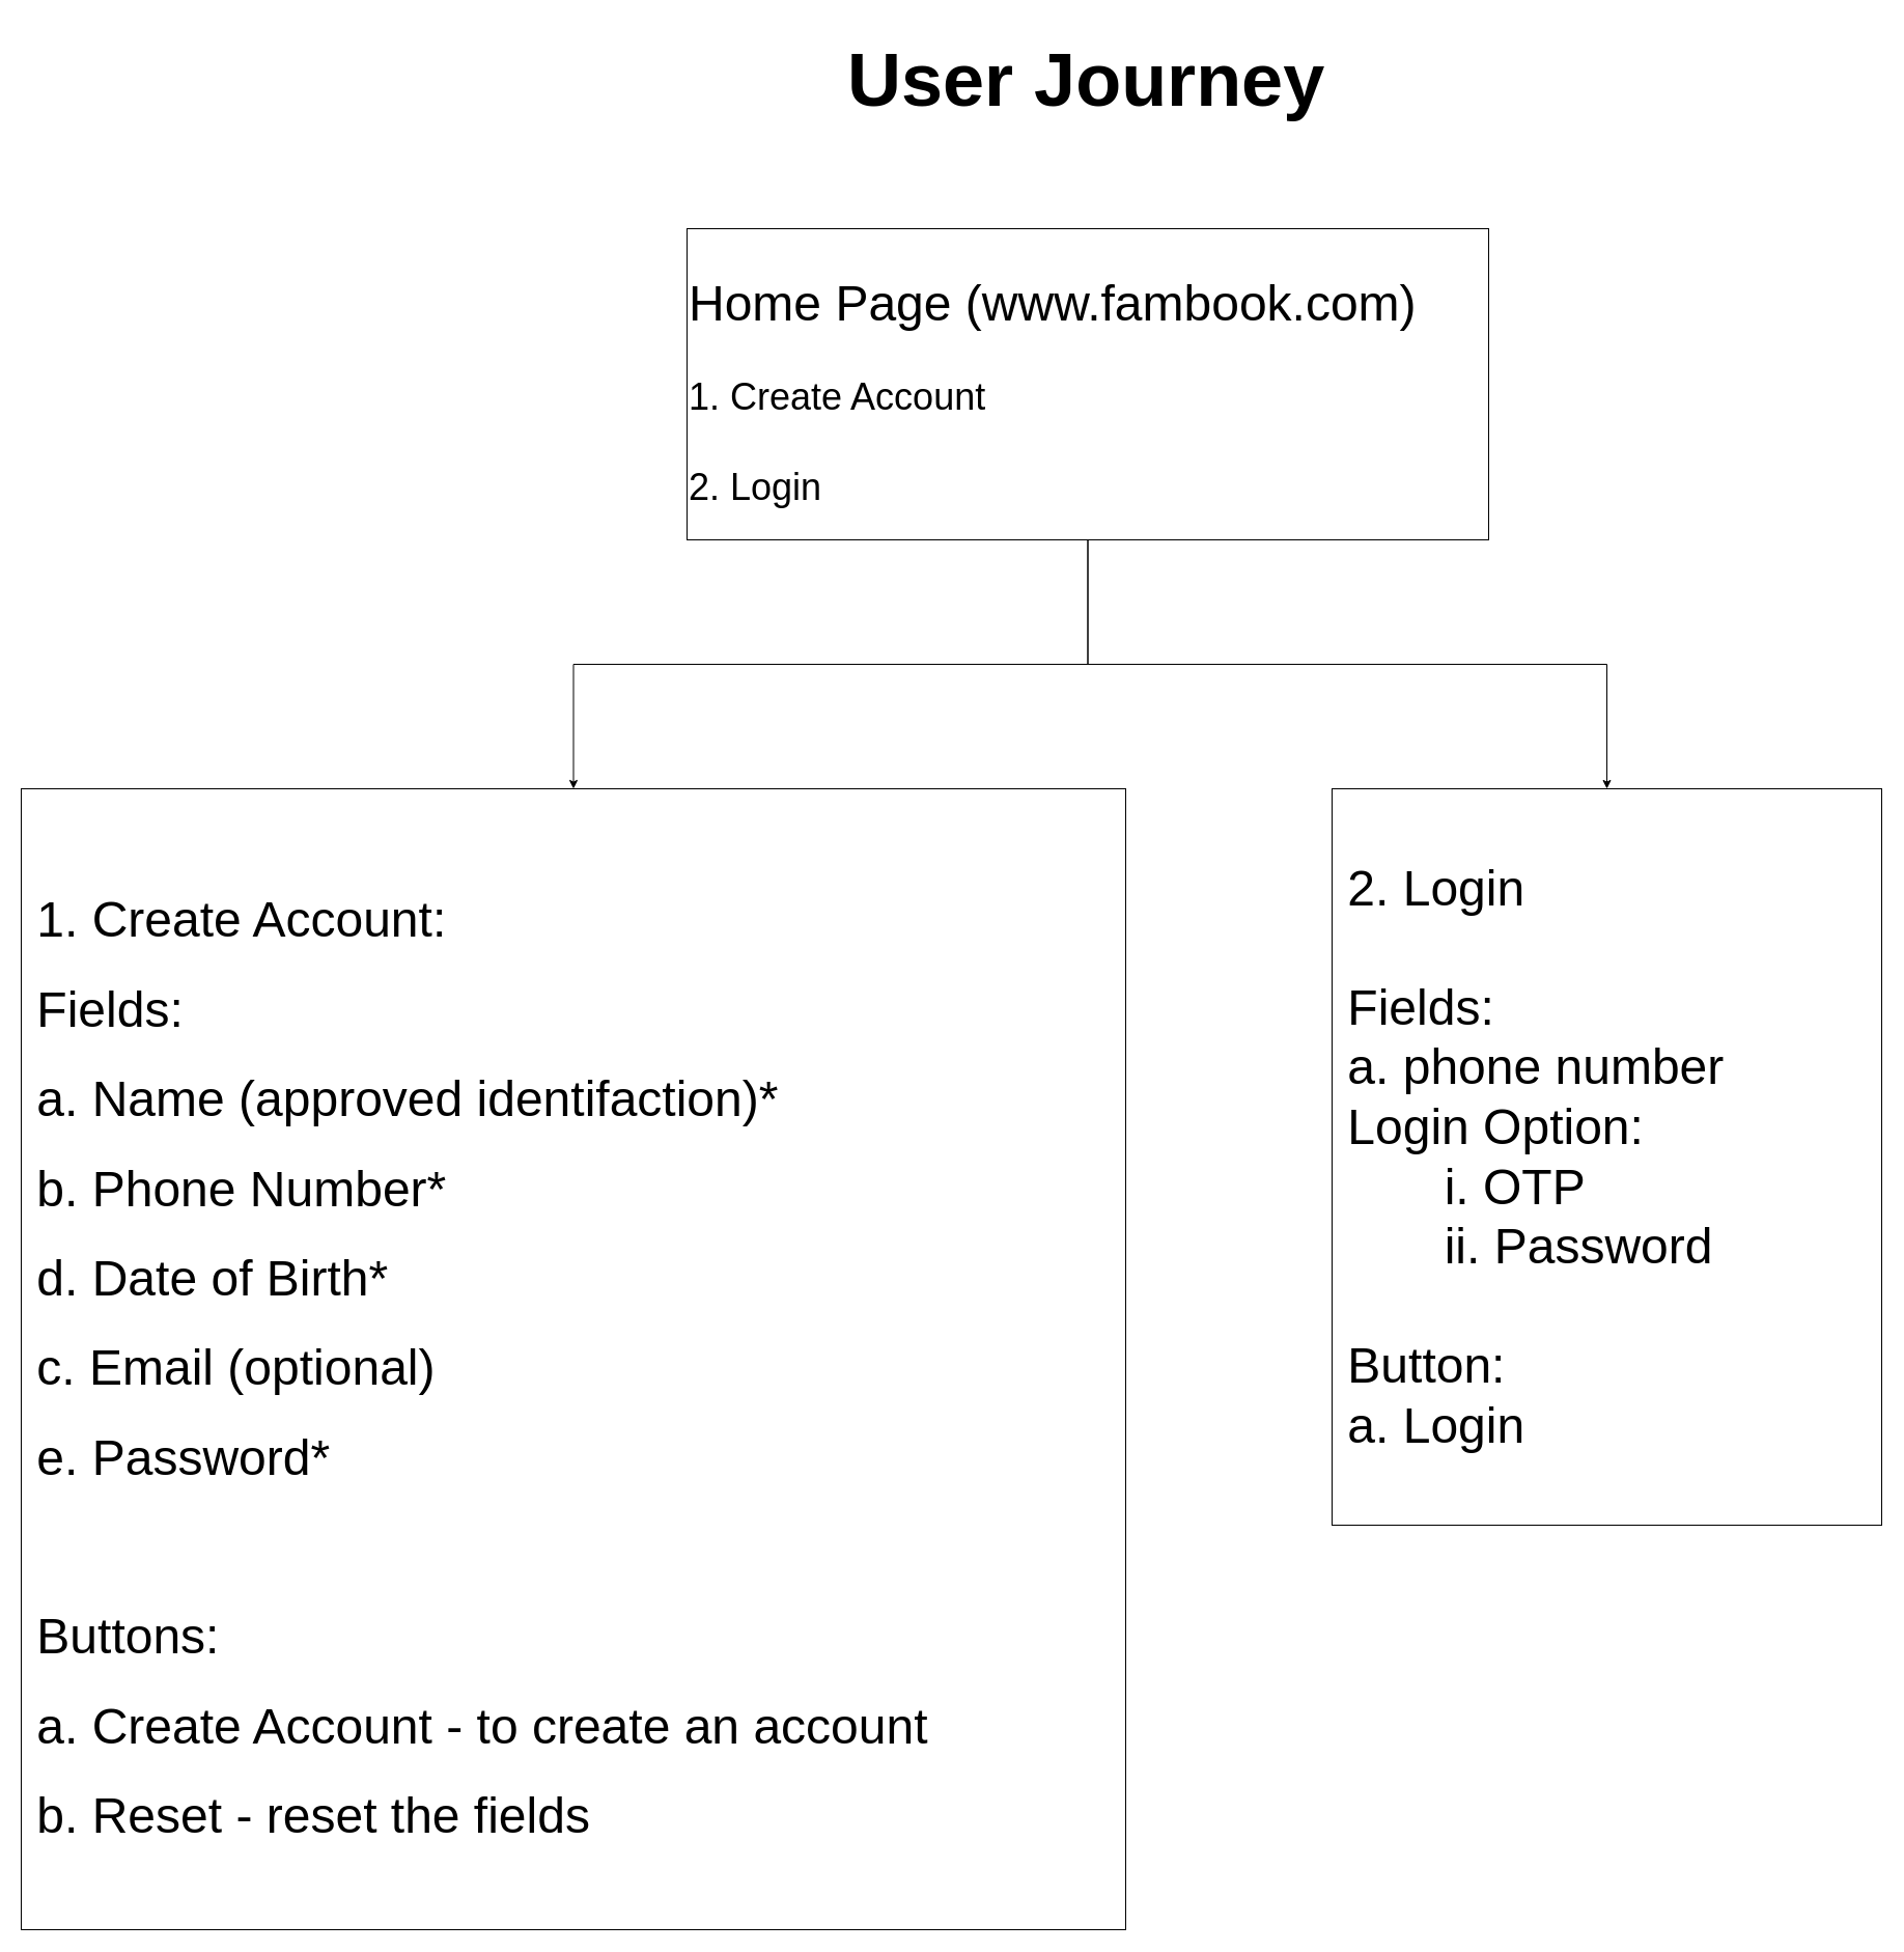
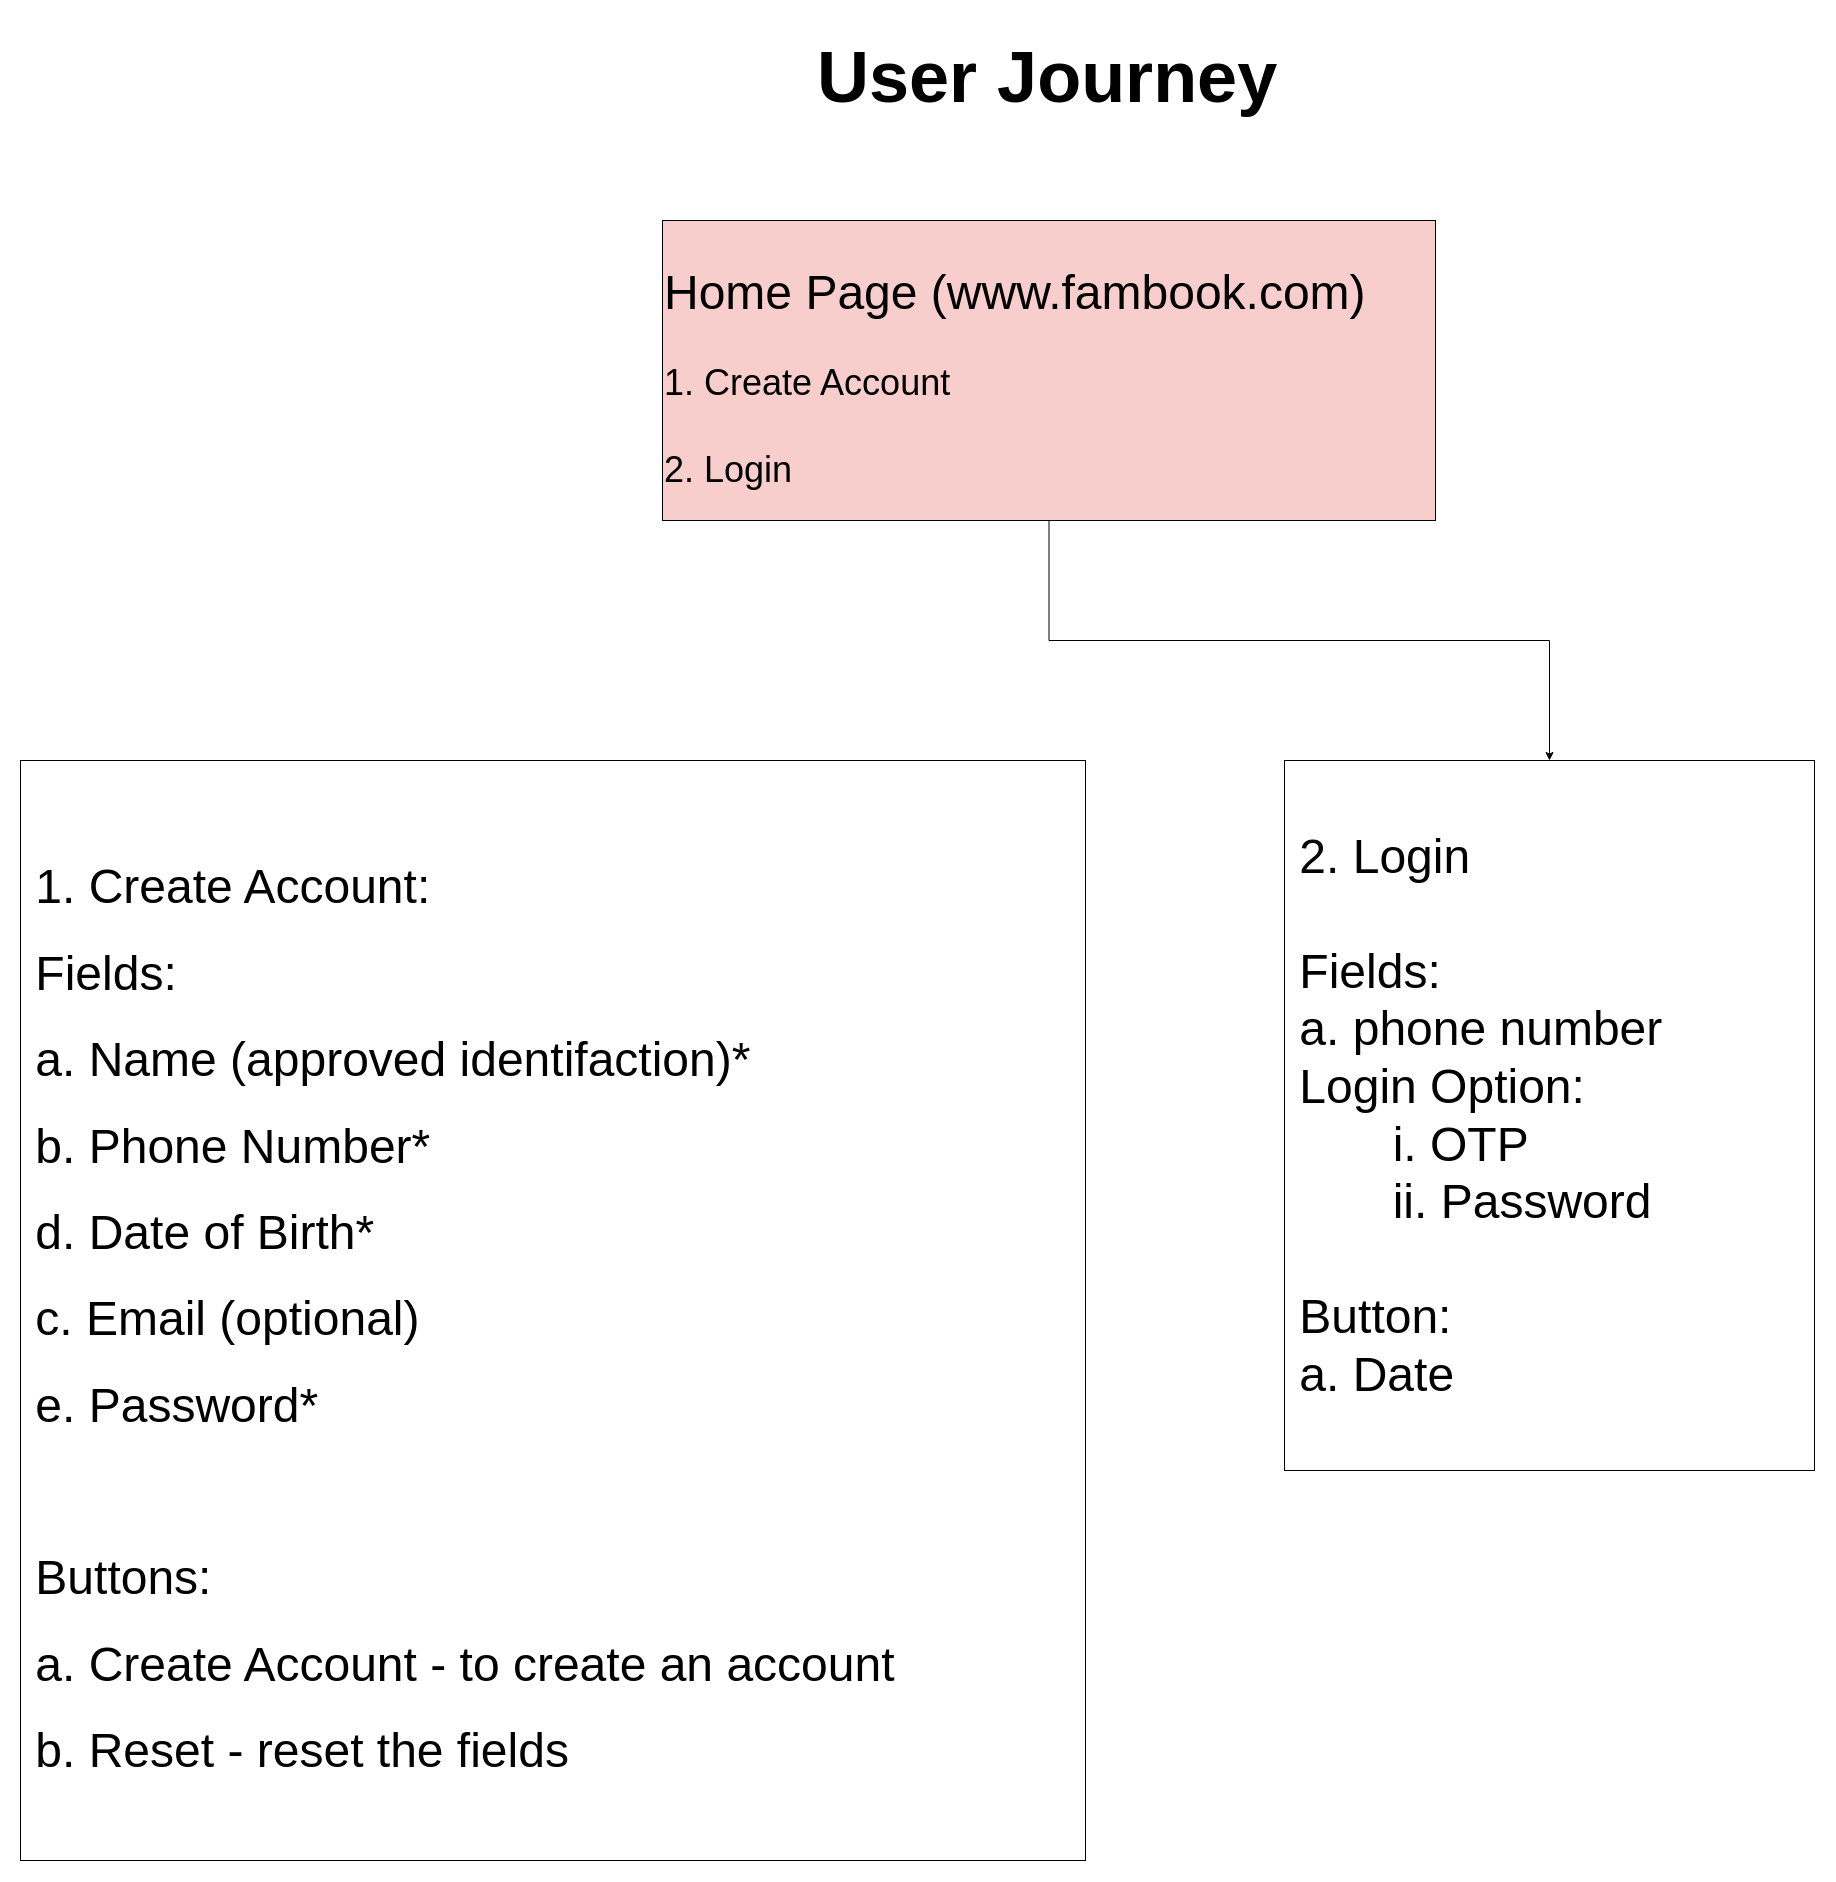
- <mxCell id="5" value="&lt;font style=&quot;&quot;&gt;&lt;span style=&quot;font-size: 48px;&quot;&gt;Home Page (www.fambook.com)&lt;/span&gt;&lt;br&gt;&lt;div style=&quot;&quot;&gt;&lt;span style=&quot;font-size: 36px; background-color: initial;&quot;&gt;1. Create Account&lt;/span&gt;&lt;/div&gt;&lt;div style=&quot;&quot;&gt;&lt;span style=&quot;background-color: initial; font-size: 36px;&quot;&gt;2. Login&lt;/span&gt;&lt;/div&gt;&lt;/font&gt;" style="rounded=0;whiteSpace=wrap;html=1;fontSize=72;align=left;" parent="1" vertex="1"><mxGeometry x="662" y="220" width="773" height="300" as="geometry" /></mxCell>
+ <mxCell id="5" value="&lt;font style=&quot;&quot;&gt;&lt;span style=&quot;font-size: 48px;&quot;&gt;Home Page (www.fambook.com)&lt;/span&gt;&lt;br&gt;&lt;div style=&quot;&quot;&gt;&lt;span style=&quot;font-size: 36px; background-color: initial;&quot;&gt;1. Create Account&lt;/span&gt;&lt;/div&gt;&lt;div style=&quot;&quot;&gt;&lt;span style=&quot;background-color: initial; font-size: 36px;&quot;&gt;2. Login&lt;/span&gt;&lt;/div&gt;&lt;/font&gt;" style="rounded=0;whiteSpace=wrap;html=1;fontSize=72;align=left;fillColor=#f8cecc;" parent="1" vertex="1"><mxGeometry x="662" y="220" width="773" height="300" as="geometry" /></mxCell>
- <mxCell id="3" value="" style="edgeStyle=orthogonalEdgeStyle;rounded=0;orthogonalLoop=1;jettySize=auto;html=1;fontSize=72;" parent="1" source="5" target="6" edge="1"><mxGeometry relative="1" as="geometry" /></mxCell>
- <mxCell id="7" value="&lt;font style=&quot;font-size: 48px;&quot;&gt;&amp;nbsp;2. Login&lt;br&gt;&lt;br&gt;&amp;nbsp;Fields:&lt;br&gt;&amp;nbsp;a. phone number&lt;br&gt;&amp;nbsp;Login Option:&lt;br&gt;&amp;nbsp;&lt;span style=&quot;white-space: pre;&quot;&gt;&#09;&lt;/span&gt;i. OTP&lt;br&gt;&amp;nbsp;&lt;span style=&quot;white-space: pre;&quot;&gt;&#09;&lt;/span&gt;ii. Password&lt;br&gt;&lt;br&gt;&amp;nbsp;Button:&lt;br&gt;&amp;nbsp;a. Login&lt;/font&gt;" style="rounded=0;whiteSpace=wrap;html=1;fontSize=36;align=left;" parent="1" vertex="1"><mxGeometry x="1284" y="760" width="530" height="710" as="geometry" /></mxCell>
+ <mxCell id="7" value="&lt;font style=&quot;font-size: 48px;&quot;&gt;&amp;nbsp;2. Login&lt;br&gt;&lt;br&gt;&amp;nbsp;Fields:&lt;br&gt;&amp;nbsp;a. phone number&lt;br&gt;&amp;nbsp;Login Option:&lt;br&gt;&amp;nbsp;&lt;span style=&quot;white-space: pre;&quot;&gt;&#09;&lt;/span&gt;i. OTP&lt;br&gt;&amp;nbsp;&lt;span style=&quot;white-space: pre;&quot;&gt;&#09;&lt;/span&gt;ii. Password&lt;br&gt;&lt;br&gt;&amp;nbsp;Button:&lt;br&gt;&amp;nbsp;a. Date&lt;/font&gt;" style="rounded=0;whiteSpace=wrap;html=1;fontSize=36;align=left;" parent="1" vertex="1"><mxGeometry x="1284" y="760" width="530" height="710" as="geometry" /></mxCell>
